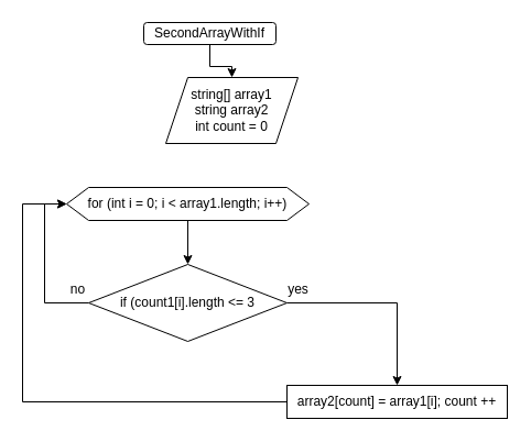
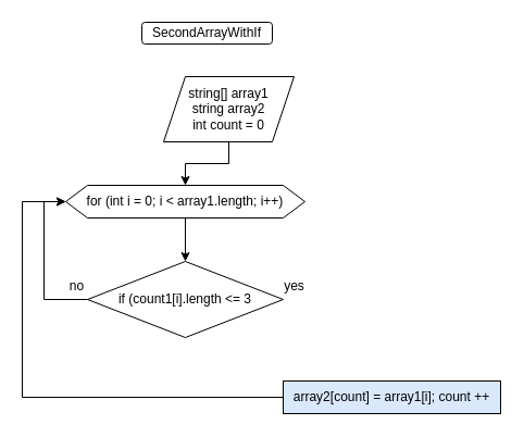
- <mxCell id="2" style="edgeStyle=orthogonalEdgeStyle;rounded=0;orthogonalLoop=1;jettySize=auto;html=1;entryX=0.5;entryY=0;entryDx=0;entryDy=0;" parent="1" source="3" target="5" edge="1"><mxGeometry relative="1" as="geometry" /></mxCell>
+ <mxCell id="4" style="edgeStyle=orthogonalEdgeStyle;rounded=0;orthogonalLoop=1;jettySize=auto;html=1;entryX=0.5;entryY=0;entryDx=0;entryDy=0;" parent="1" source="5" target="7" edge="1"><mxGeometry relative="1" as="geometry" /></mxCell>
- <mxCell id="8" style="edgeStyle=orthogonalEdgeStyle;rounded=0;orthogonalLoop=1;jettySize=auto;html=1;entryX=0.5;entryY=0;entryDx=0;entryDy=0;" parent="1" source="10" target="12" edge="1"><mxGeometry relative="1" as="geometry"><Array as="points"><mxPoint x="360" y="275" /></Array></mxGeometry></mxCell>
- <mxCell id="12" value="array2[count] = array1[i]; count ++" style="rounded=0;whiteSpace=wrap;html=1;" parent="1" vertex="1"><mxGeometry x="260" y="350" width="200" height="30" as="geometry" /></mxCell>
+ <mxCell id="12" value="array2[count] = array1[i]; count ++" style="rounded=0;whiteSpace=wrap;html=1;fillColor=#dae8fc;" parent="1" vertex="1"><mxGeometry x="260" y="350" width="200" height="30" as="geometry" /></mxCell>
